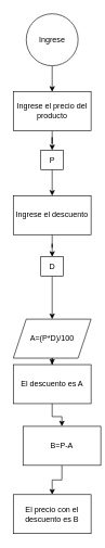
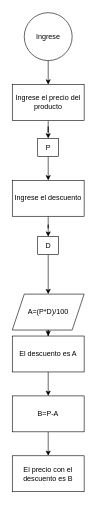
- <mxCell id="17" value="B=P-A" style="whiteSpace=wrap;html=1;" vertex="1" parent="1"><mxGeometry x="35" y="655" width="120" height="60" as="geometry" /></mxCell>
+ <mxCell id="17" value="B=P-A" style="whiteSpace=wrap;html=1;" vertex="1" parent="1"><mxGeometry x="20" y="660" width="120" height="60" as="geometry" /></mxCell>
